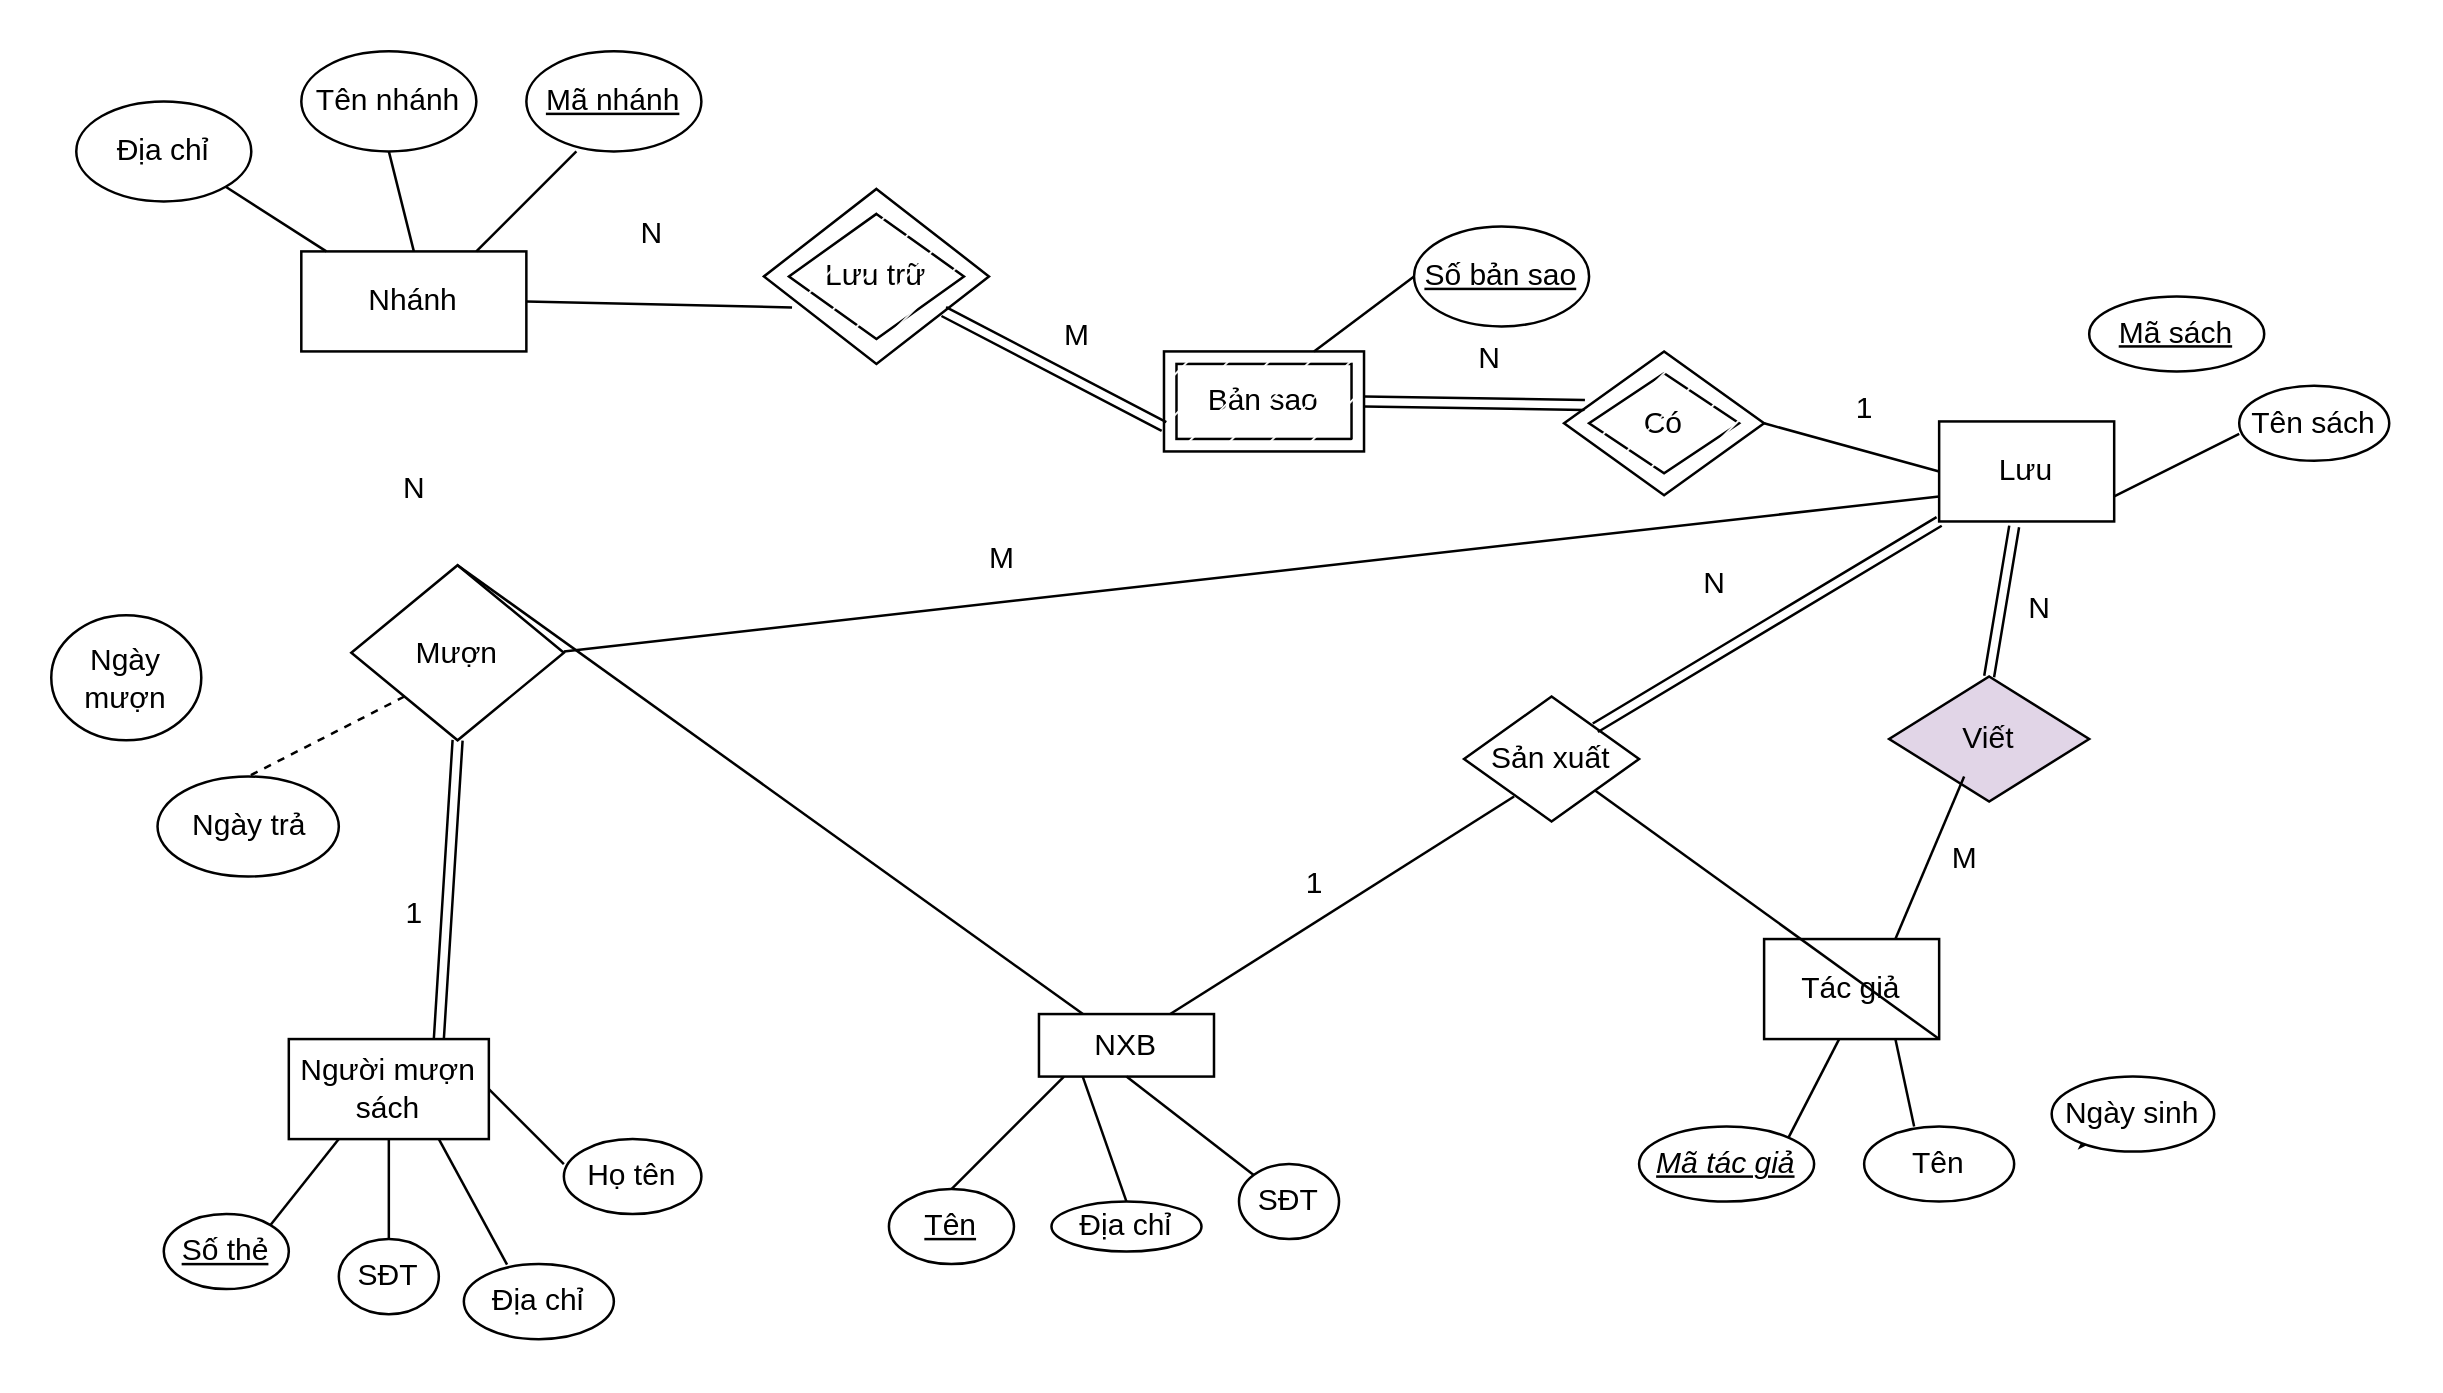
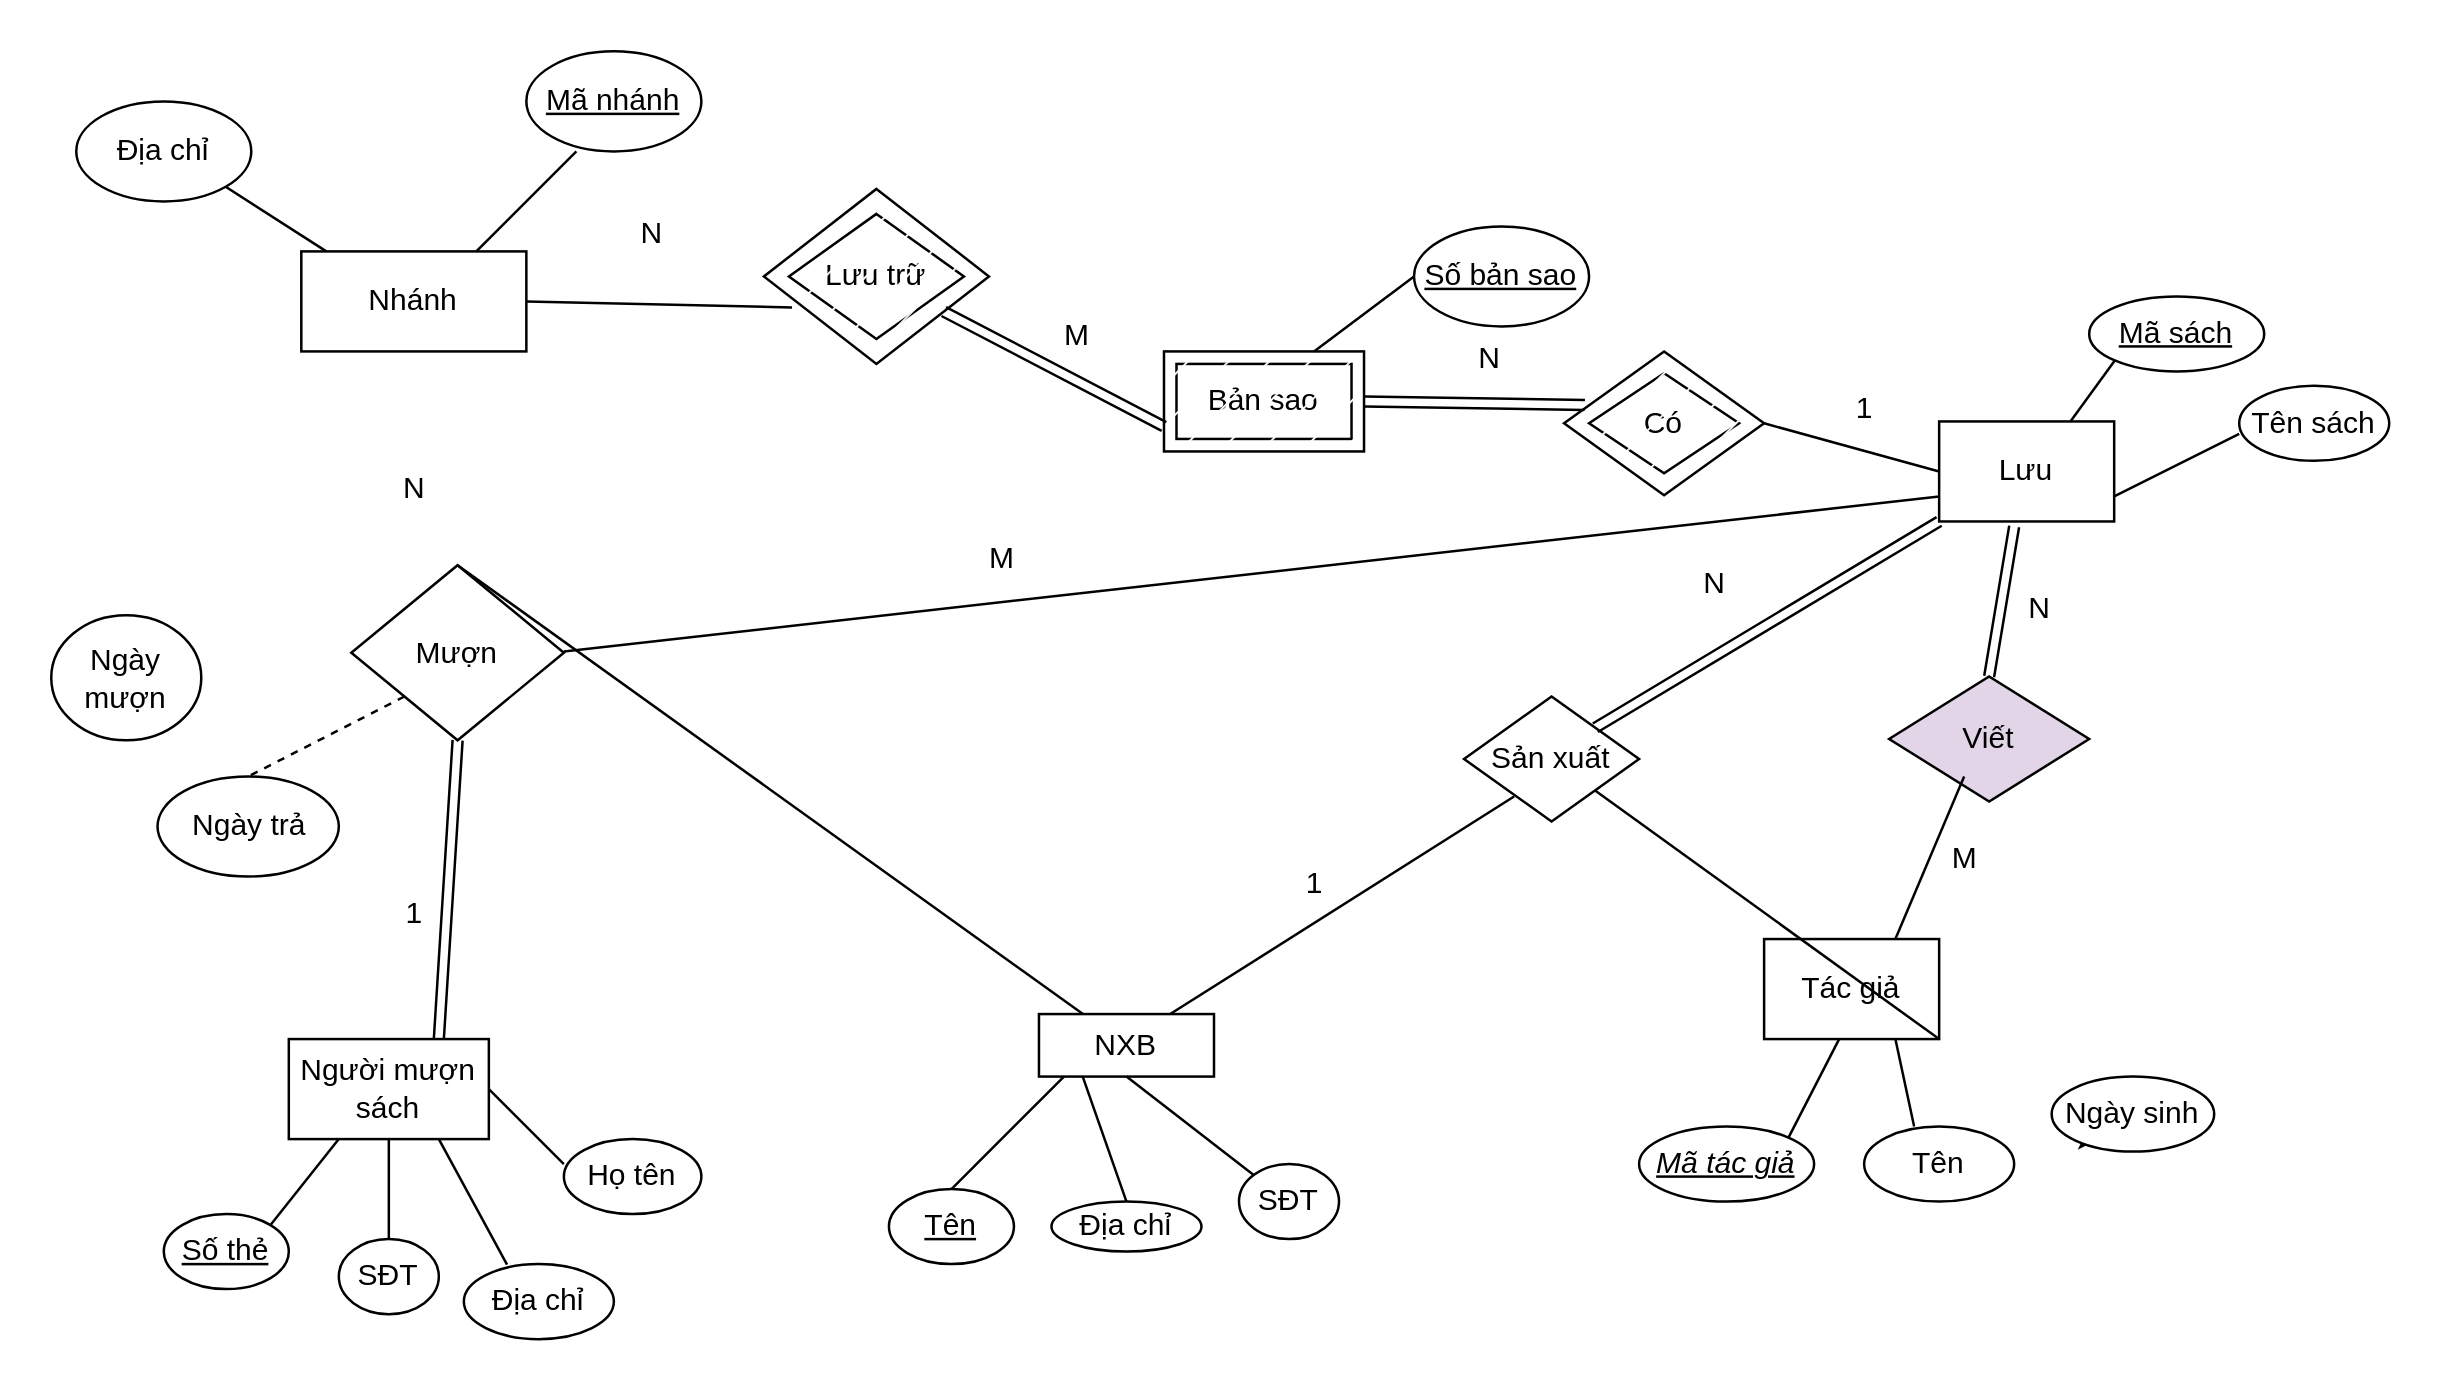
- <mxCell id="5" value="Tên nhánh" style="ellipse;whiteSpace=wrap;html=1;" parent="1" vertex="1"><mxGeometry x="120" y="20" width="70" height="40" as="geometry" /></mxCell>
- <mxCell id="8" value="" style="endArrow=none;html=1;rounded=0;exitX=0.5;exitY=0;exitDx=0;exitDy=0;entryX=0.5;entryY=1;entryDx=0;entryDy=0;" parent="1" source="2" target="5" edge="1"><mxGeometry width="50" height="50" relative="1" as="geometry"><mxPoint x="120" y="110" as="sourcePoint" /><mxPoint x="170" y="60" as="targetPoint" /></mxGeometry></mxCell>
+ <mxCell id="13" value="" style="endArrow=none;html=1;rounded=0;exitX=0;exitY=1;exitDx=0;exitDy=0;entryX=0.75;entryY=0;entryDx=0;entryDy=0;" parent="1" source="10" target="9" edge="1"><mxGeometry width="50" height="50" relative="1" as="geometry"><mxPoint x="895" y="128" as="sourcePoint" /><mxPoint x="925" y="108" as="targetPoint" /></mxGeometry></mxCell>
